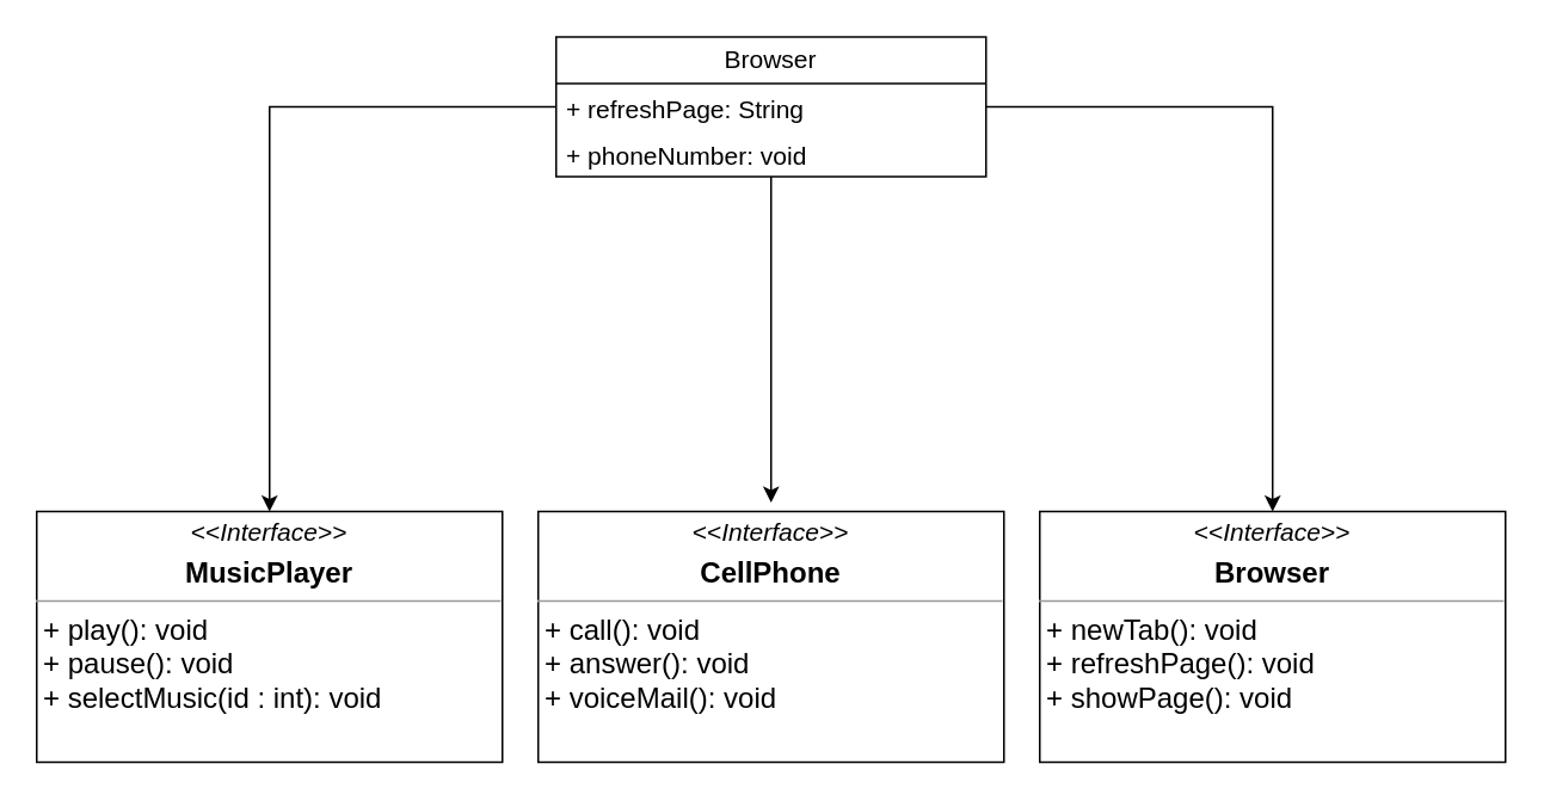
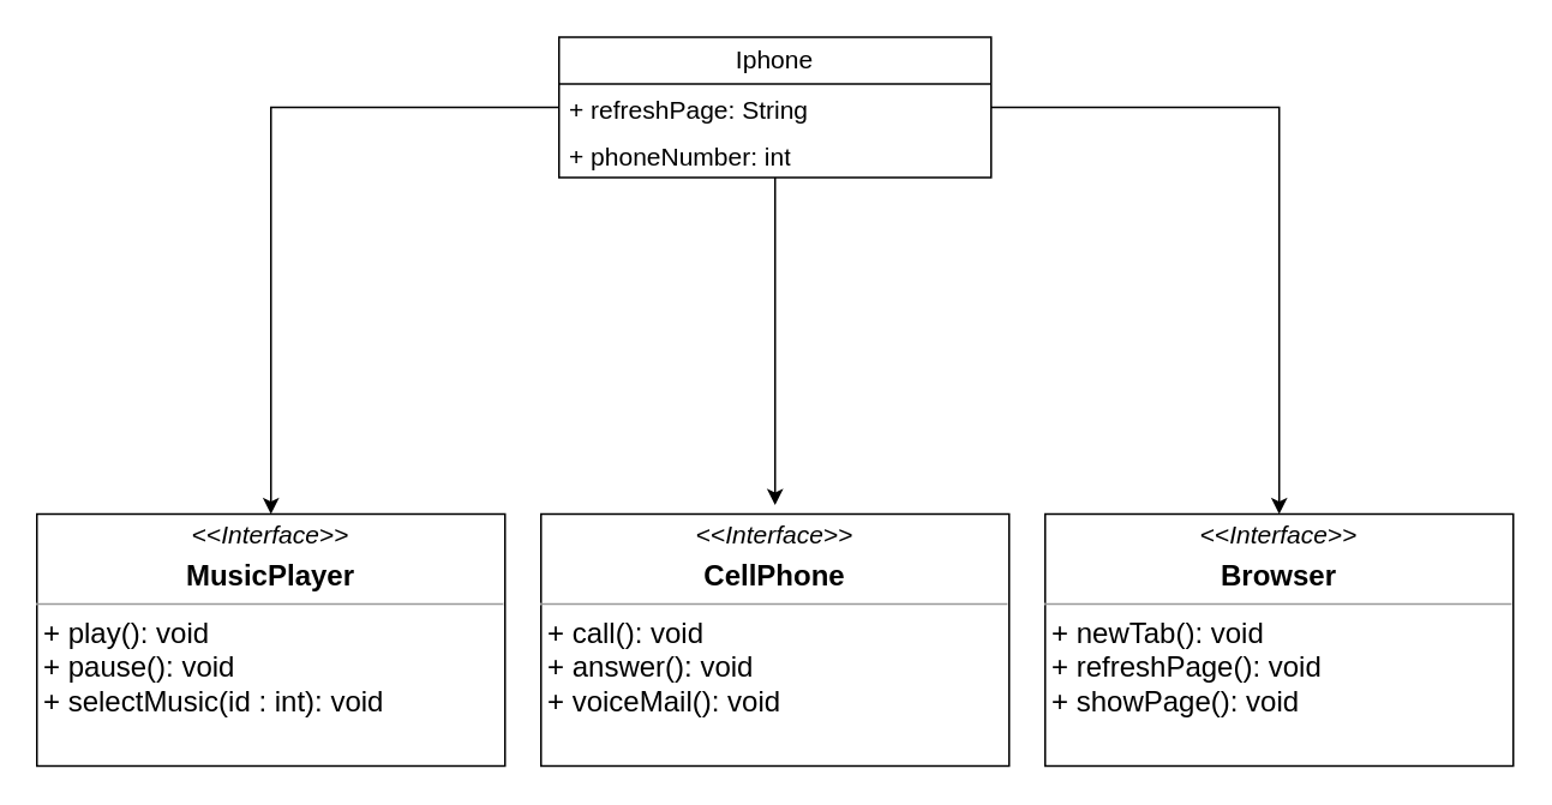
- <mxCell id="8" value="&lt;font style=&quot;font-size: 14px;&quot;&gt;Browser&lt;/font&gt;" style="swimlane;fontStyle=0;childLayout=stackLayout;horizontal=1;startSize=26;fillColor=none;horizontalStack=0;resizeParent=1;resizeParentMax=0;resizeLast=0;collapsible=1;marginBottom=0;whiteSpace=wrap;html=1;" vertex="1" parent="1"><mxGeometry x="310" y="20" width="240" height="78" as="geometry" /></mxCell>
+ <mxCell id="8" value="&lt;font style=&quot;font-size: 14px;&quot;&gt;Iphone&lt;/font&gt;" style="swimlane;fontStyle=0;childLayout=stackLayout;horizontal=1;startSize=26;fillColor=none;horizontalStack=0;resizeParent=1;resizeParentMax=0;resizeLast=0;collapsible=1;marginBottom=0;whiteSpace=wrap;html=1;" vertex="1" parent="1"><mxGeometry x="310" y="20" width="240" height="78" as="geometry" /></mxCell>
- <mxCell id="10" value="&lt;font style=&quot;font-size: 14px;&quot;&gt;+ phoneNumber: void&lt;/font&gt;" style="text;strokeColor=none;fillColor=none;align=left;verticalAlign=top;spacingLeft=4;spacingRight=4;overflow=hidden;rotatable=0;points=[[0,0.5],[1,0.5]];portConstraint=eastwest;whiteSpace=wrap;html=1;" vertex="1" parent="8"><mxGeometry y="52" width="240" height="26" as="geometry" /></mxCell>
+ <mxCell id="10" value="&lt;font style=&quot;font-size: 14px;&quot;&gt;+ phoneNumber: int&lt;/font&gt;" style="text;strokeColor=none;fillColor=none;align=left;verticalAlign=top;spacingLeft=4;spacingRight=4;overflow=hidden;rotatable=0;points=[[0,0.5],[1,0.5]];portConstraint=eastwest;whiteSpace=wrap;html=1;" vertex="1" parent="8"><mxGeometry y="52" width="240" height="26" as="geometry" /></mxCell>
